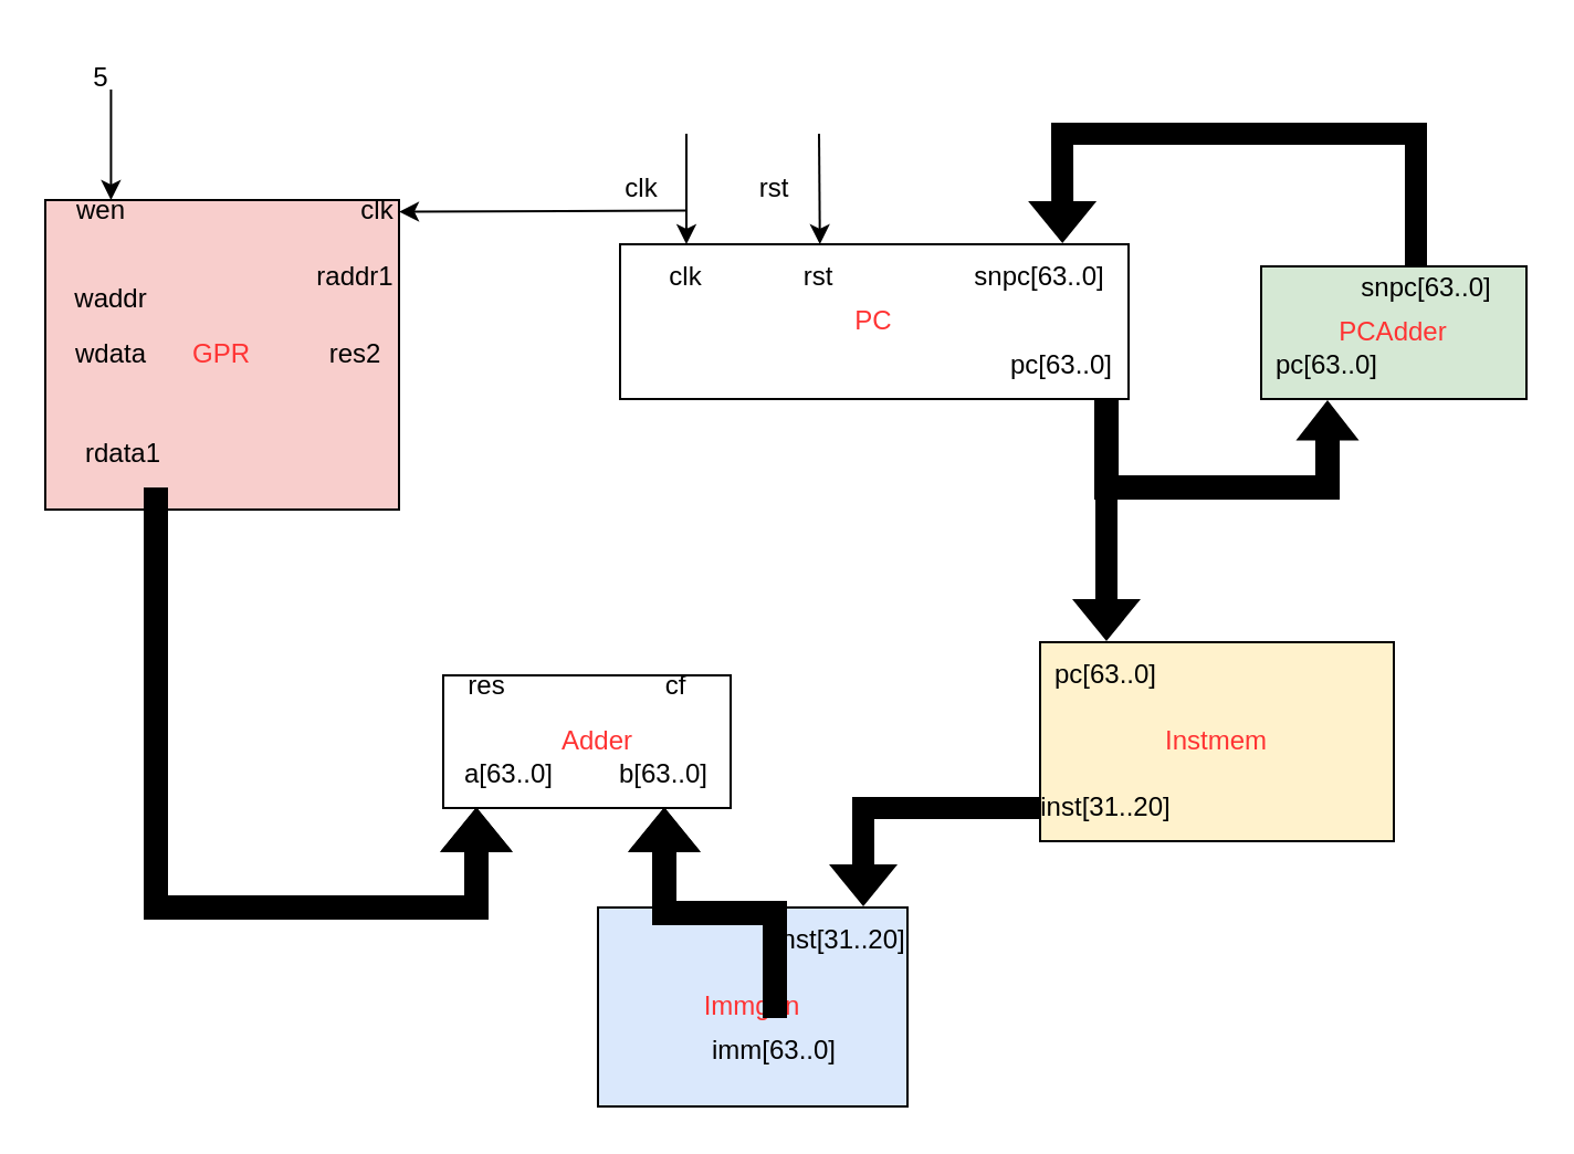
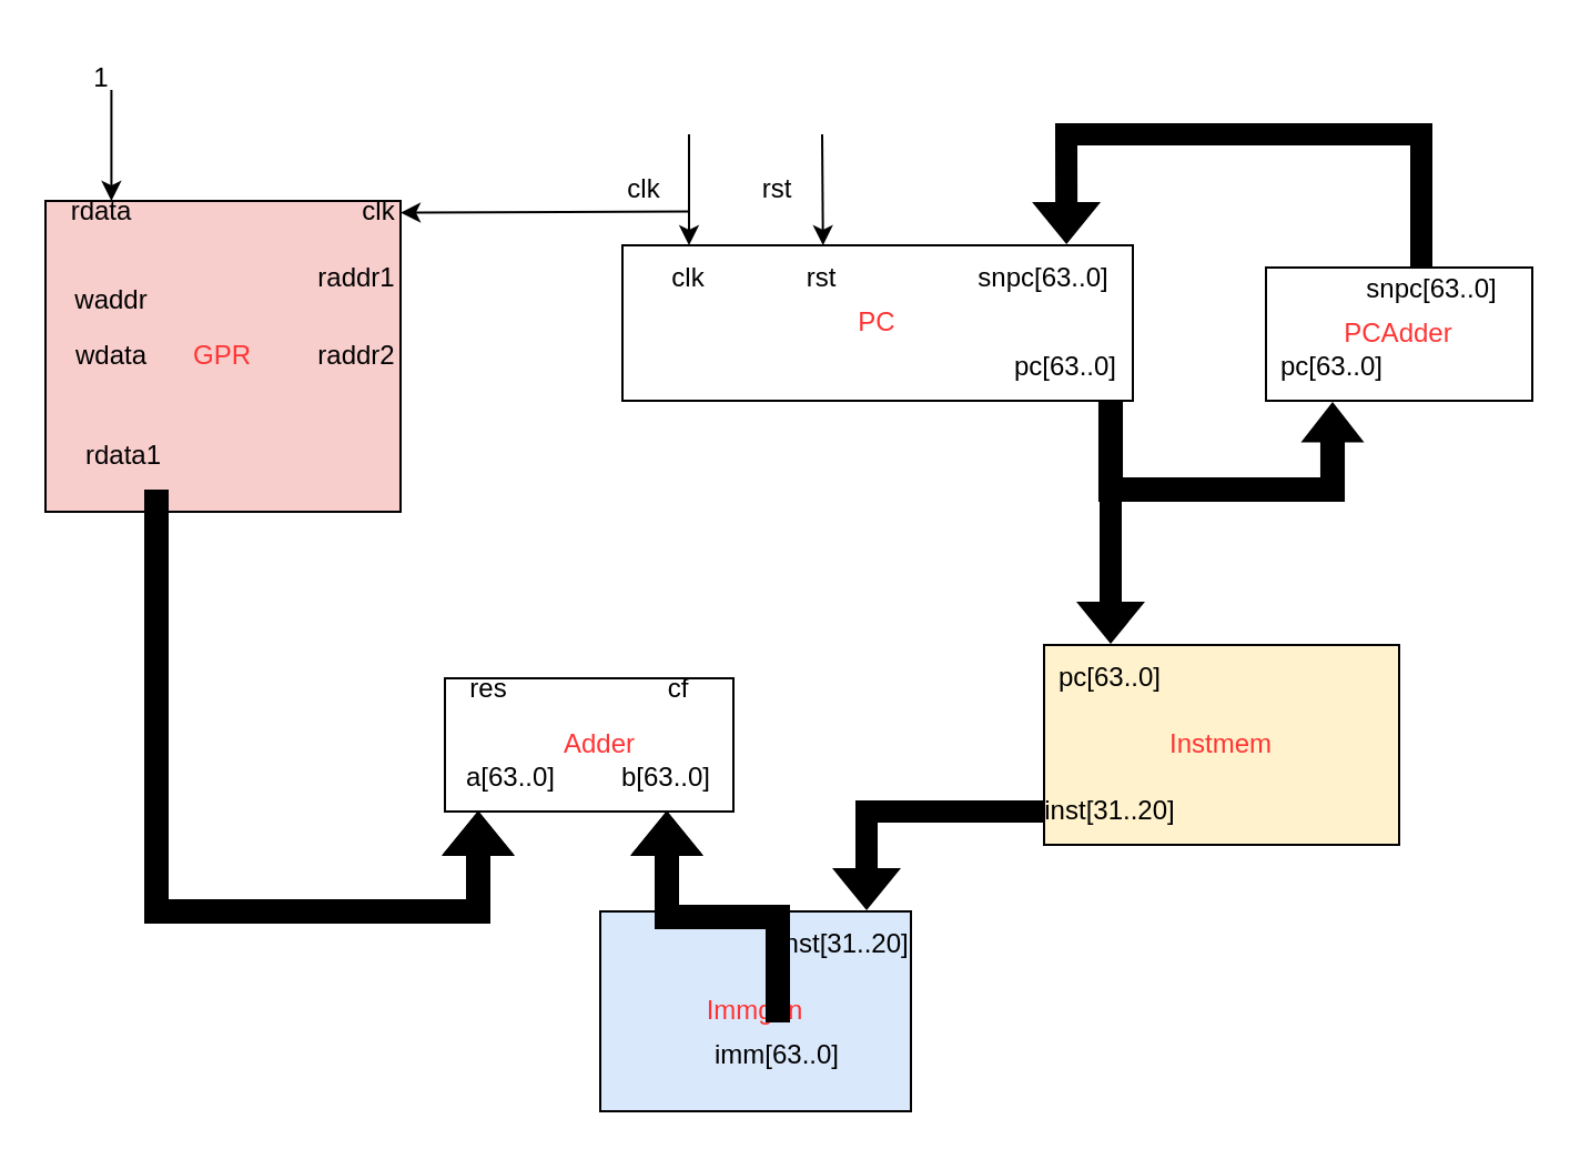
- <mxCell id="45" value="5" style="text;html=1;align=center;verticalAlign=middle;resizable=0;points=[];autosize=1;strokeColor=none;fillColor=none;fontColor=#000000;" vertex="1" parent="1"><mxGeometry x="30" y="20" width="30" height="30" as="geometry" /></mxCell>
+ <mxCell id="45" value="1" style="text;html=1;align=center;verticalAlign=middle;resizable=0;points=[];autosize=1;strokeColor=none;fillColor=none;fontColor=#000000;" vertex="1" parent="1"><mxGeometry x="30" y="20" width="30" height="30" as="geometry" /></mxCell>
- <mxCell id="37" value="wen" style="text;html=1;align=center;verticalAlign=middle;resizable=0;points=[];autosize=1;strokeColor=none;fillColor=none;fontColor=#000000;" vertex="1" parent="1"><mxGeometry x="20" y="80" width="50" height="30" as="geometry" /></mxCell>
+ <mxCell id="37" value="rdata" style="text;html=1;align=center;verticalAlign=middle;resizable=0;points=[];autosize=1;strokeColor=none;fillColor=none;fontColor=#000000;" vertex="1" parent="1"><mxGeometry x="20" y="80" width="50" height="30" as="geometry" /></mxCell>
- <mxCell id="8" value="&lt;font color=&quot;#ff3333&quot;&gt;PCAdder&lt;/font&gt;" style="rounded=0;whiteSpace=wrap;html=1;fillColor=#d5e8d4;" vertex="1" parent="1"><mxGeometry x="570" y="120" width="120" height="60" as="geometry" /></mxCell>
+ <mxCell id="8" value="&lt;font color=&quot;#ff3333&quot;&gt;PCAdder&lt;/font&gt;" style="rounded=0;whiteSpace=wrap;html=1;" vertex="1" parent="1"><mxGeometry x="570" y="120" width="120" height="60" as="geometry" /></mxCell>
- <mxCell id="41" value="res2" style="text;html=1;align=center;verticalAlign=middle;resizable=0;points=[];autosize=1;strokeColor=none;fillColor=none;fontColor=#000000;" vertex="1" parent="1"><mxGeometry x="130" y="145" width="60" height="30" as="geometry" /></mxCell>
+ <mxCell id="41" value="raddr2" style="text;html=1;align=center;verticalAlign=middle;resizable=0;points=[];autosize=1;strokeColor=none;fillColor=none;fontColor=#000000;" vertex="1" parent="1"><mxGeometry x="130" y="145" width="60" height="30" as="geometry" /></mxCell>
